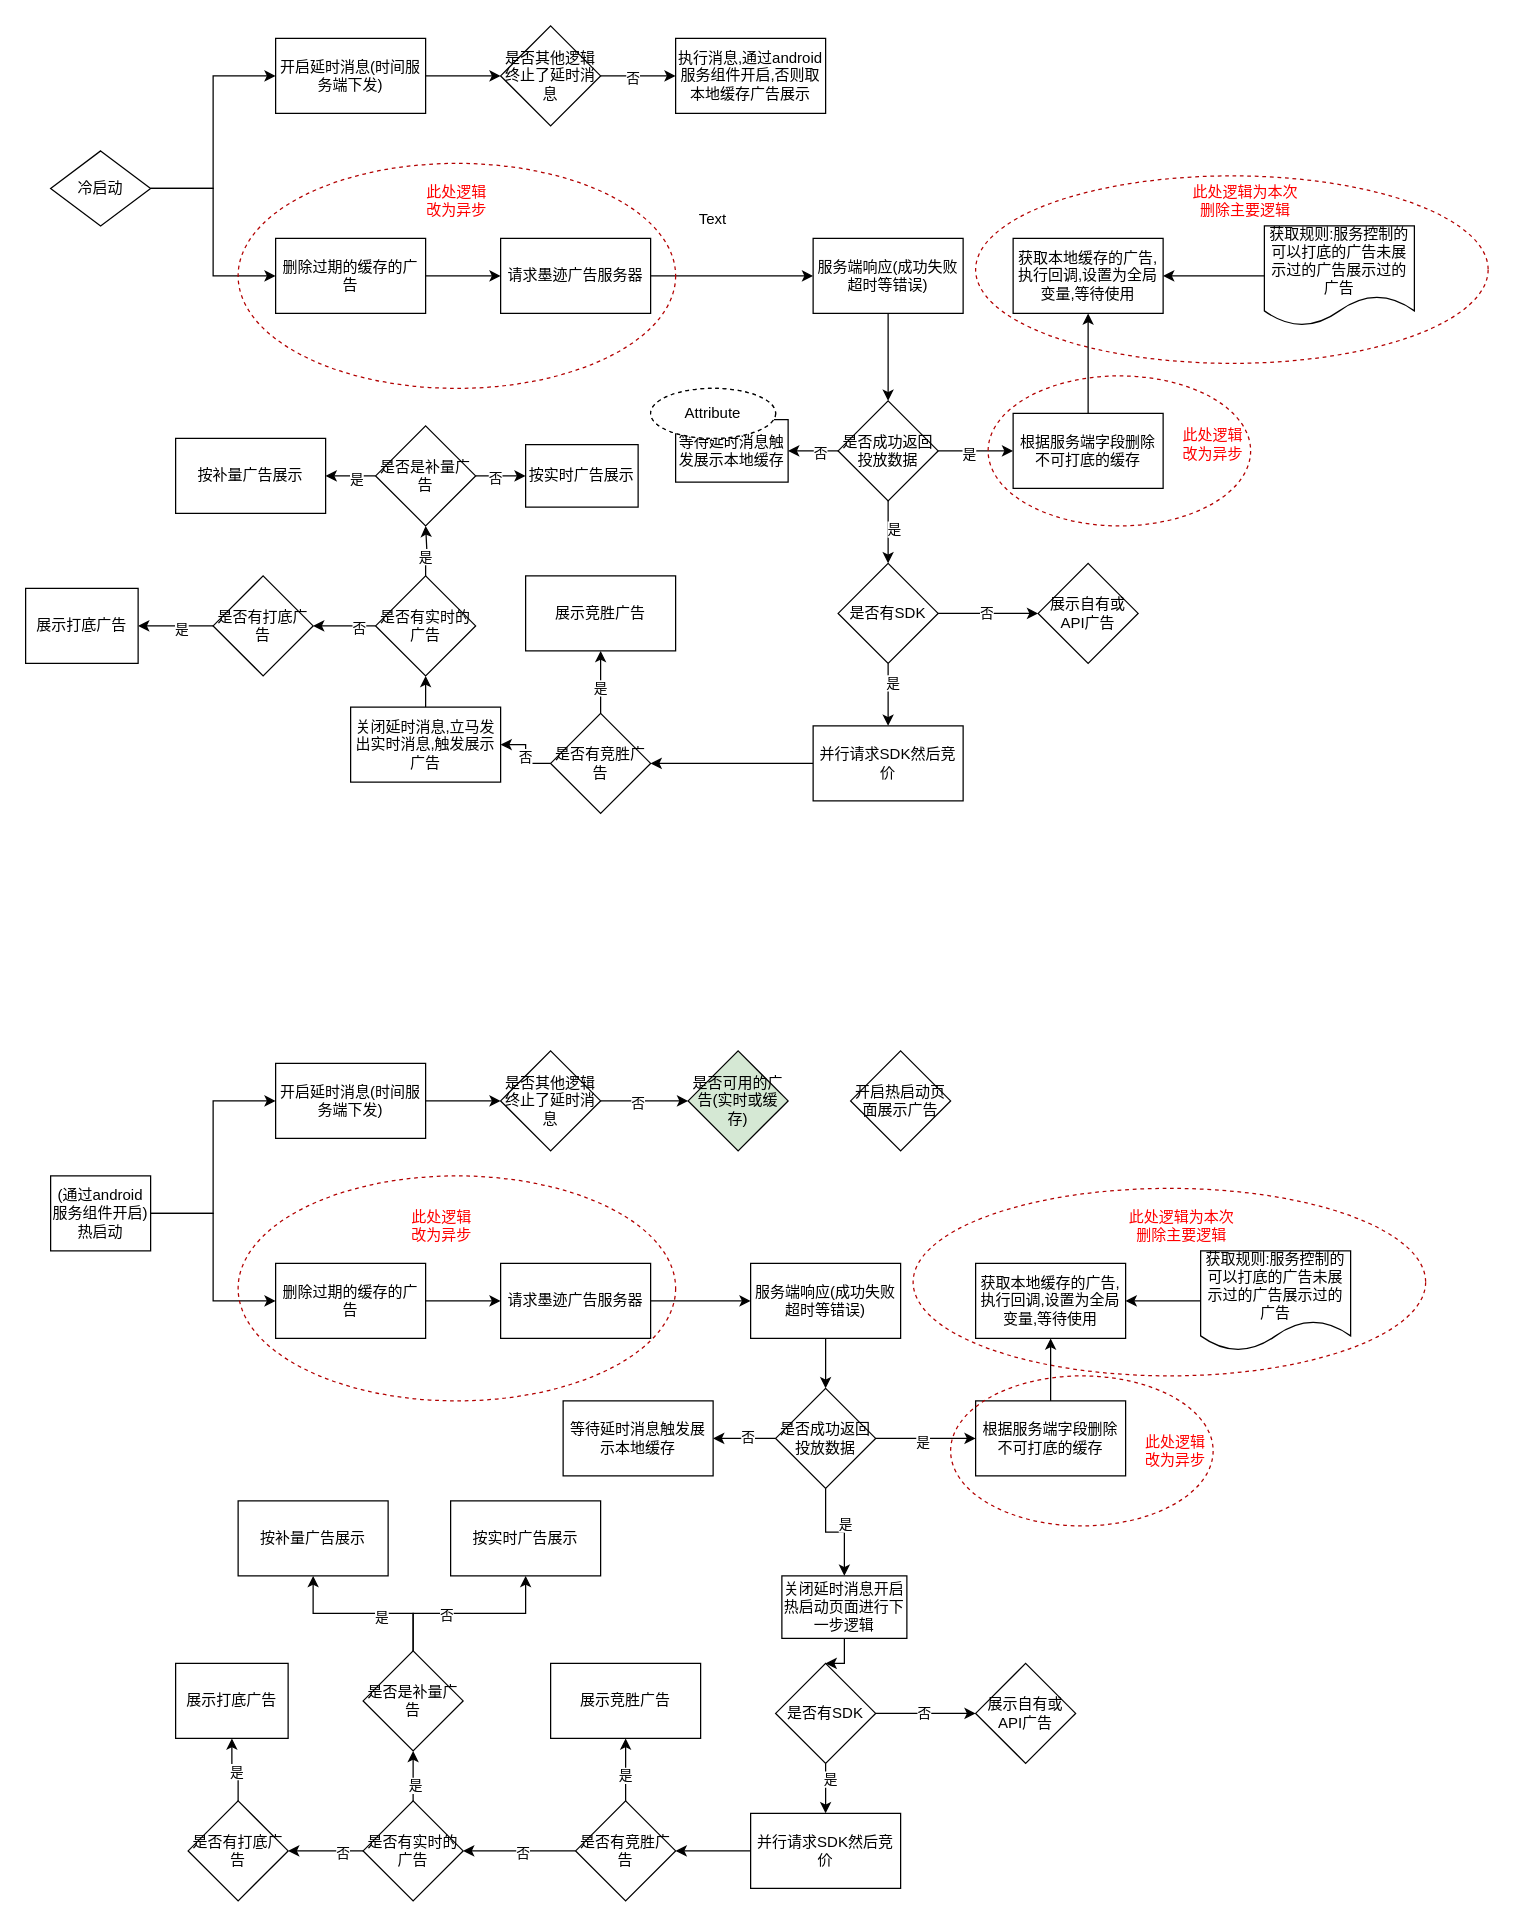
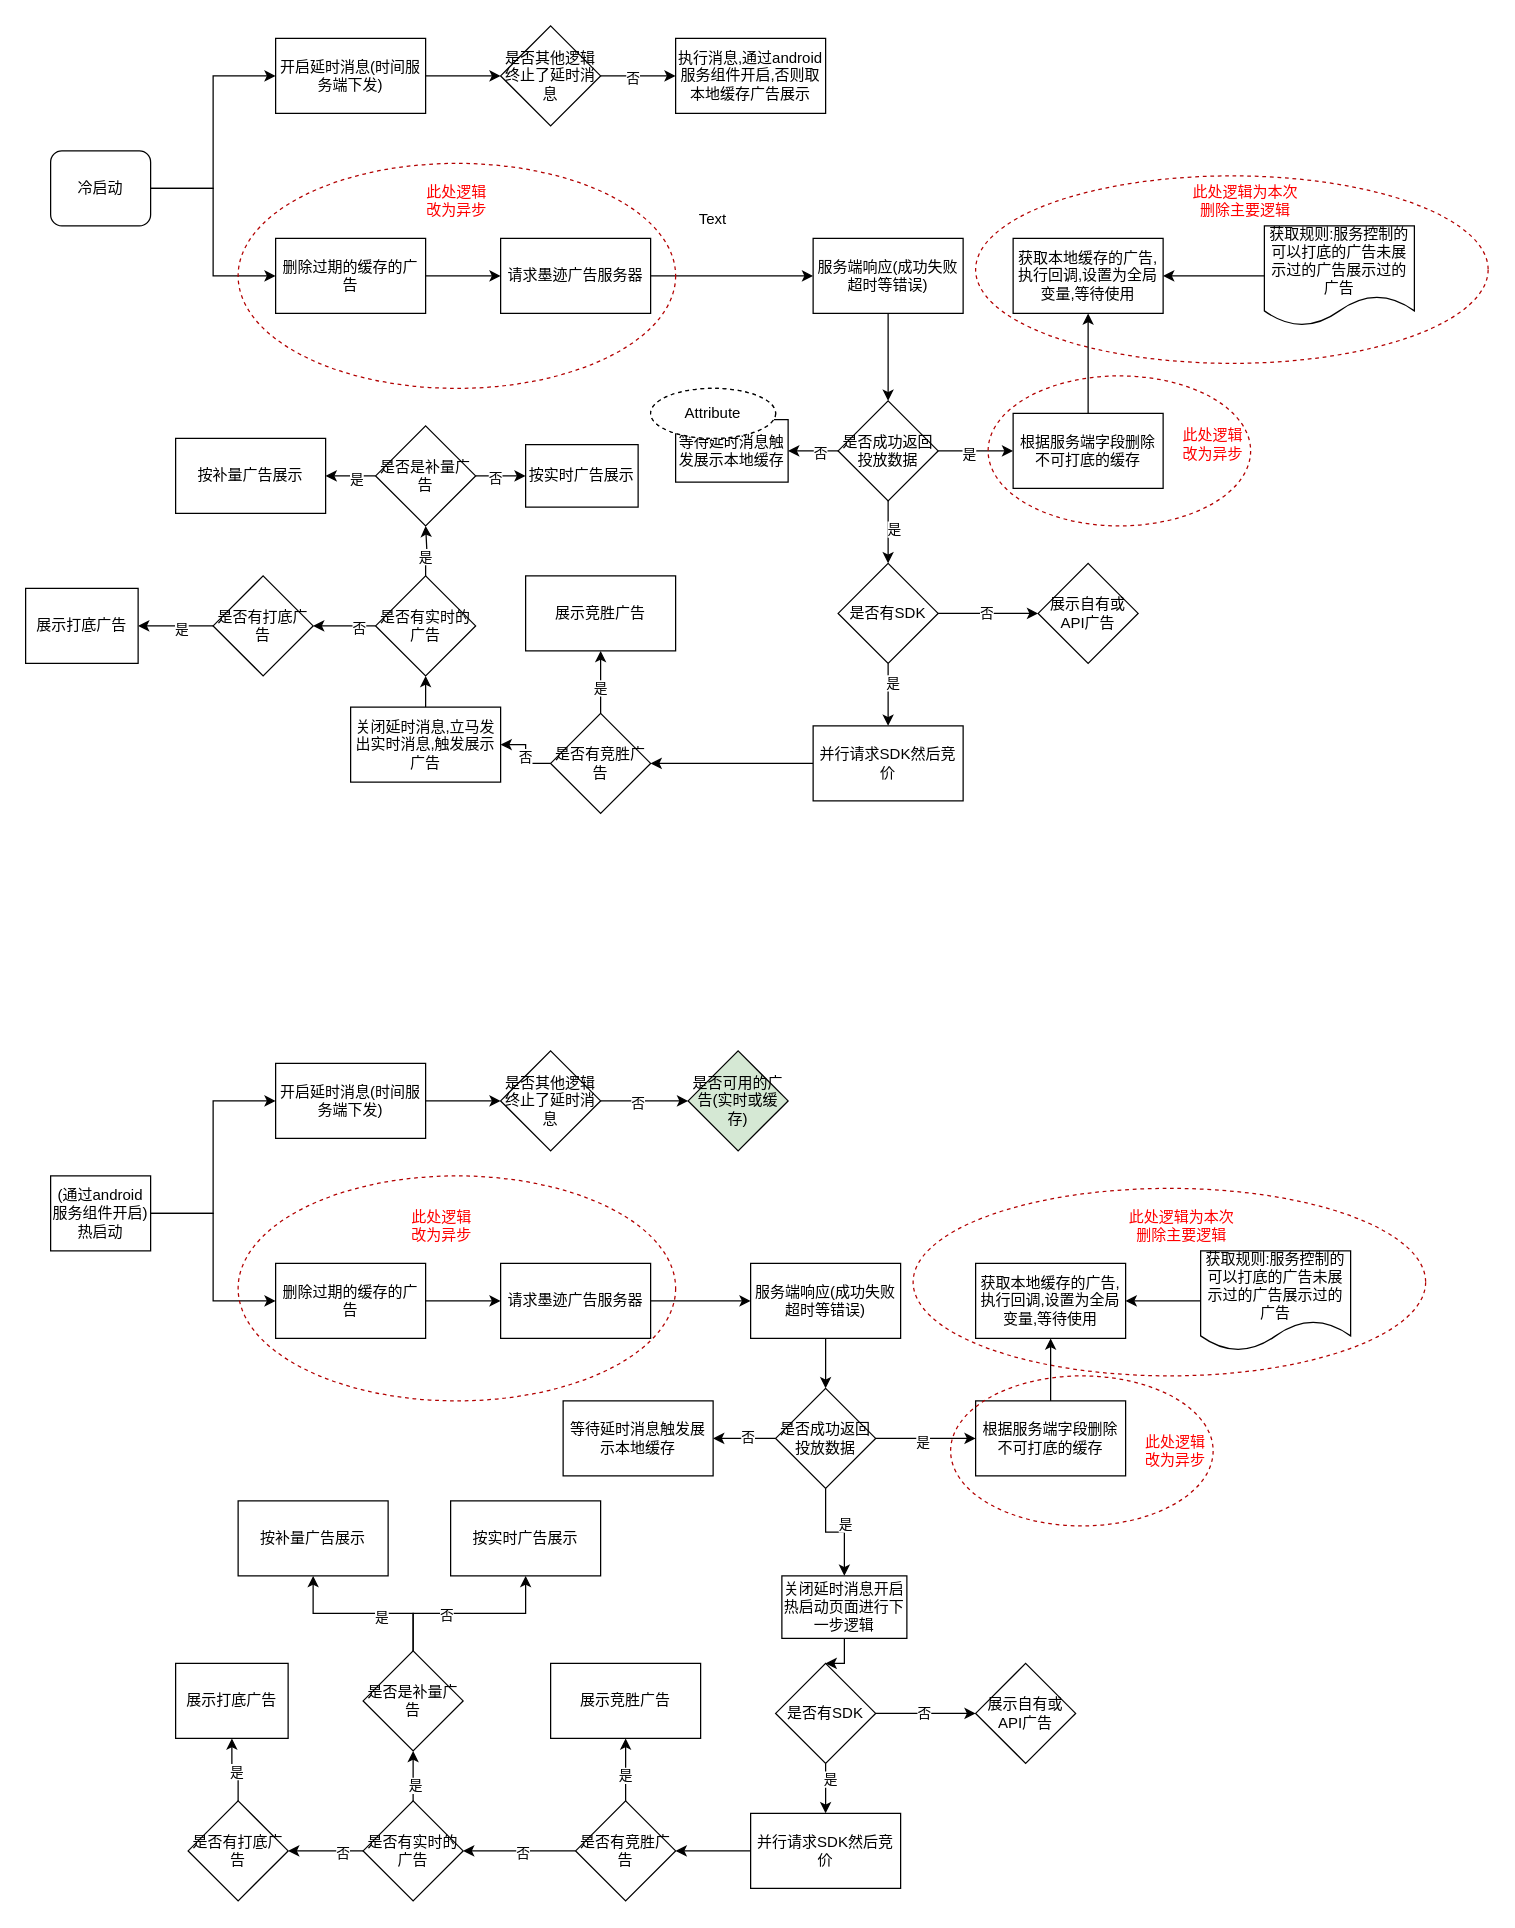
- <mxCell id="4" value="冷启动" style="rhombus;whiteSpace=wrap;html=1;" vertex="1" parent="1"><mxGeometry x="40" y="120" width="80" height="60" as="geometry" /></mxCell>
+ <mxCell id="4" value="冷启动" style="rounded=1;whiteSpace=wrap;html=1;" vertex="1" parent="1"><mxGeometry x="40" y="120" width="80" height="60" as="geometry" /></mxCell>
- <mxCell id="120" value="开启热启动页面展示广告" style="rhombus;whiteSpace=wrap;html=1;" vertex="1" parent="1"><mxGeometry x="680" y="840" width="80" height="80" as="geometry" /></mxCell>
